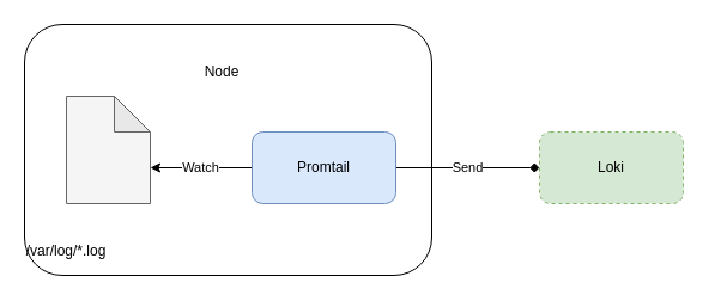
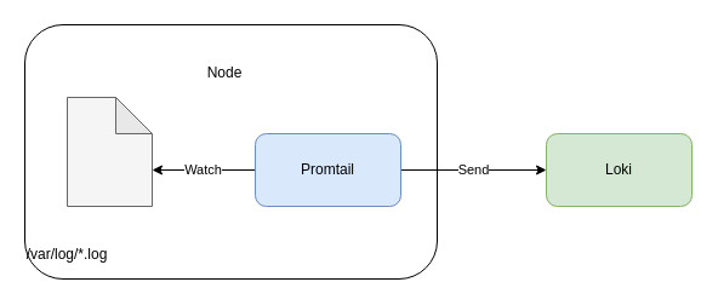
- <mxCell id="6" value="Send" style="edgeStyle=orthogonalEdgeStyle;rounded=0;orthogonalLoop=1;jettySize=auto;html=1;exitX=1;exitY=0.5;exitDx=0;exitDy=0;endArrow=diamond;" edge="1" parent="1" source="7" target="8"><mxGeometry relative="1" as="geometry" /></mxCell>
+ <mxCell id="6" value="Send" style="edgeStyle=orthogonalEdgeStyle;rounded=0;orthogonalLoop=1;jettySize=auto;html=1;exitX=1;exitY=0.5;exitDx=0;exitDy=0;" edge="1" parent="1" source="7" target="8"><mxGeometry relative="1" as="geometry" /></mxCell>
- <mxCell id="8" value="Loki" style="rounded=1;whiteSpace=wrap;html=1;fillColor=#d5e8d4;strokeColor=#82b366;dashed=1;" vertex="1" parent="1"><mxGeometry x="450" y="110" width="120" height="60" as="geometry" /></mxCell>
+ <mxCell id="8" value="Loki" style="rounded=1;whiteSpace=wrap;html=1;fillColor=#d5e8d4;strokeColor=#82b366;" vertex="1" parent="1"><mxGeometry x="450" y="110" width="120" height="60" as="geometry" /></mxCell>
